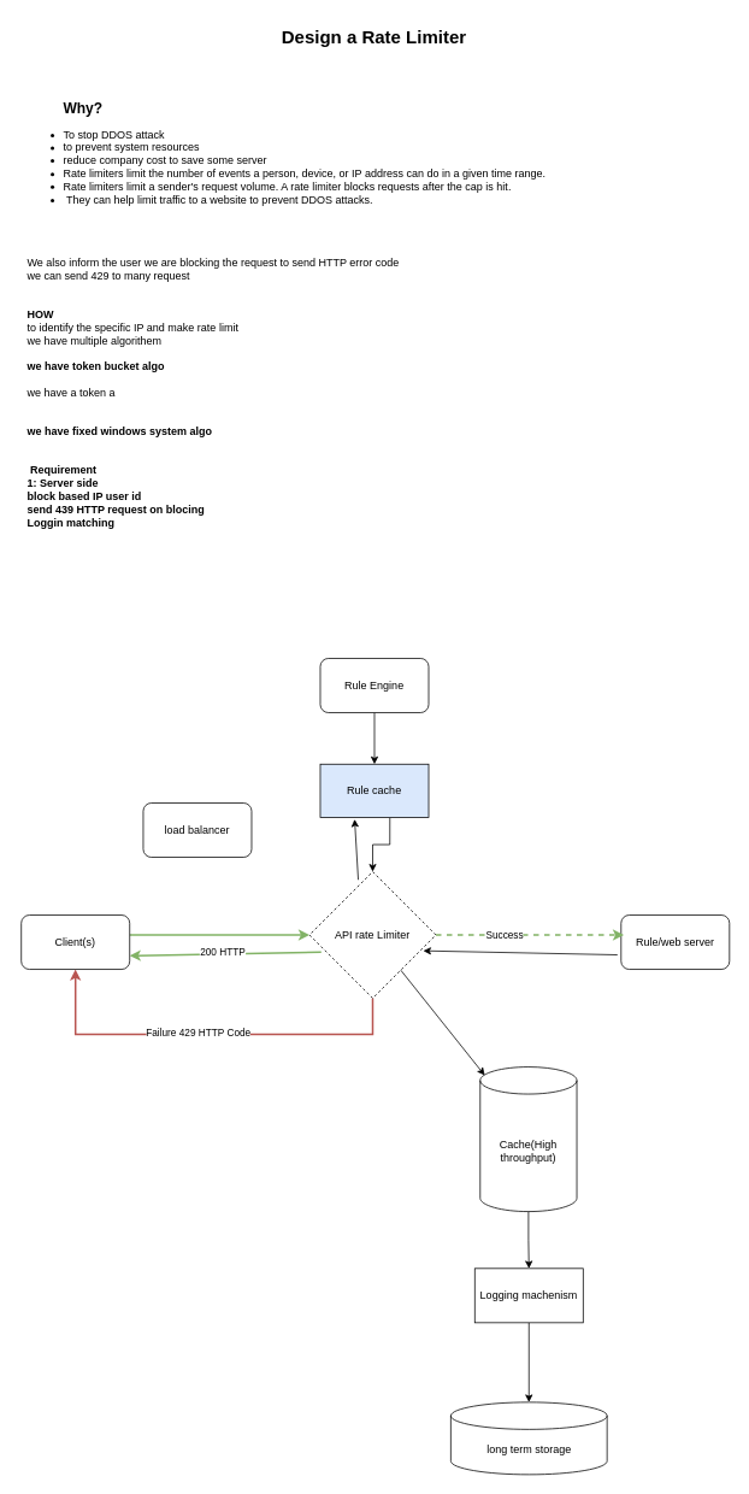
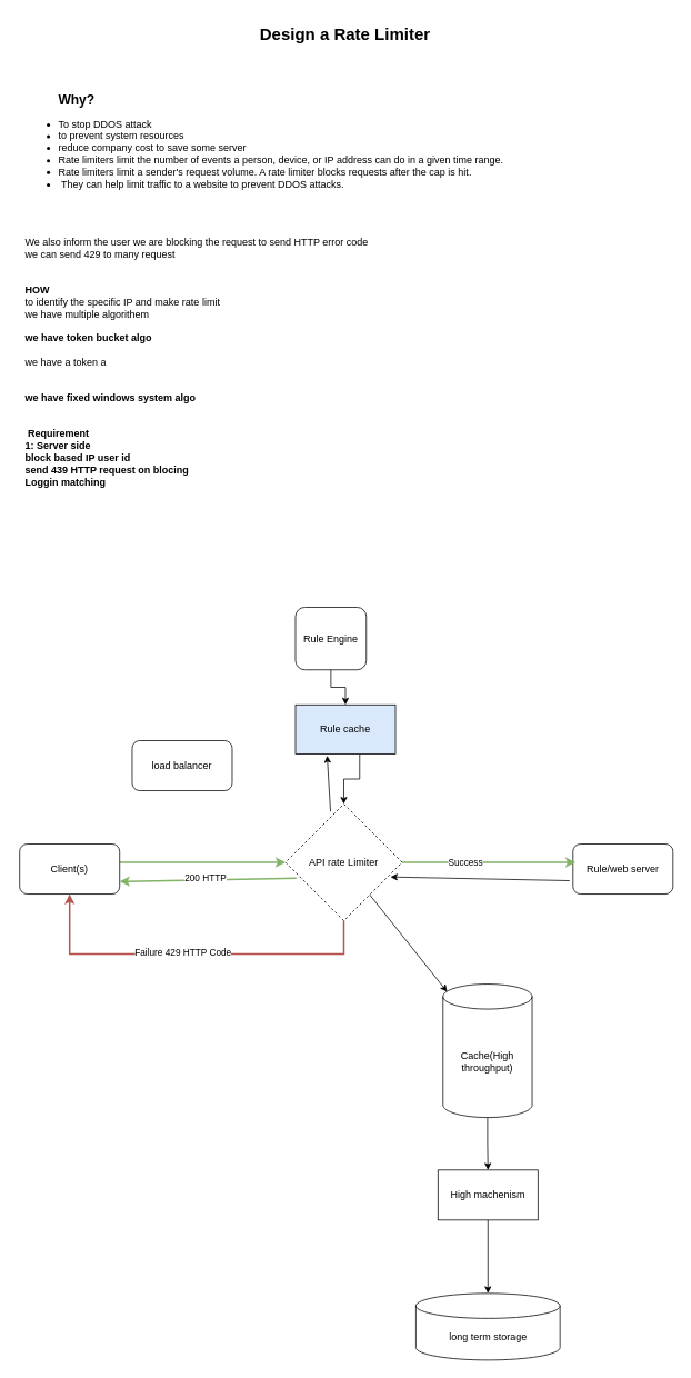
- <mxCell id="10" value="Rule Engine" style="rounded=1;whiteSpace=wrap;html=1;" vertex="1" parent="1"><mxGeometry x="354" y="728" width="120" height="60" as="geometry" /></mxCell>
+ <mxCell id="10" value="Rule Engine" style="rounded=1;whiteSpace=wrap;html=1;" vertex="1" parent="1"><mxGeometry x="354" y="728" width="85" height="75" as="geometry" /></mxCell>
- <mxCell id="12" style="edgeStyle=orthogonalEdgeStyle;rounded=0;orthogonalLoop=1;jettySize=auto;html=1;entryX=0.025;entryY=0.367;entryDx=0;entryDy=0;entryPerimeter=0;fillColor=#d5e8d4;strokeColor=#82b366;strokeWidth=2;dashed=1;" edge="1" parent="1" source="8" target="11"><mxGeometry relative="1" as="geometry" /></mxCell>
+ <mxCell id="12" style="edgeStyle=orthogonalEdgeStyle;rounded=0;orthogonalLoop=1;jettySize=auto;html=1;entryX=0.025;entryY=0.367;entryDx=0;entryDy=0;entryPerimeter=0;fillColor=#d5e8d4;strokeColor=#82b366;strokeWidth=2;" edge="1" parent="1" source="8" target="11"><mxGeometry relative="1" as="geometry" /></mxCell>
- <mxCell id="20" value="Logging machenism" style="rounded=0;whiteSpace=wrap;html=1;" vertex="1" parent="1"><mxGeometry x="525" y="1403" width="120" height="60" as="geometry" /></mxCell>
+ <mxCell id="20" value="High machenism" style="rounded=0;whiteSpace=wrap;html=1;" vertex="1" parent="1"><mxGeometry x="525" y="1403" width="120" height="60" as="geometry" /></mxCell>
